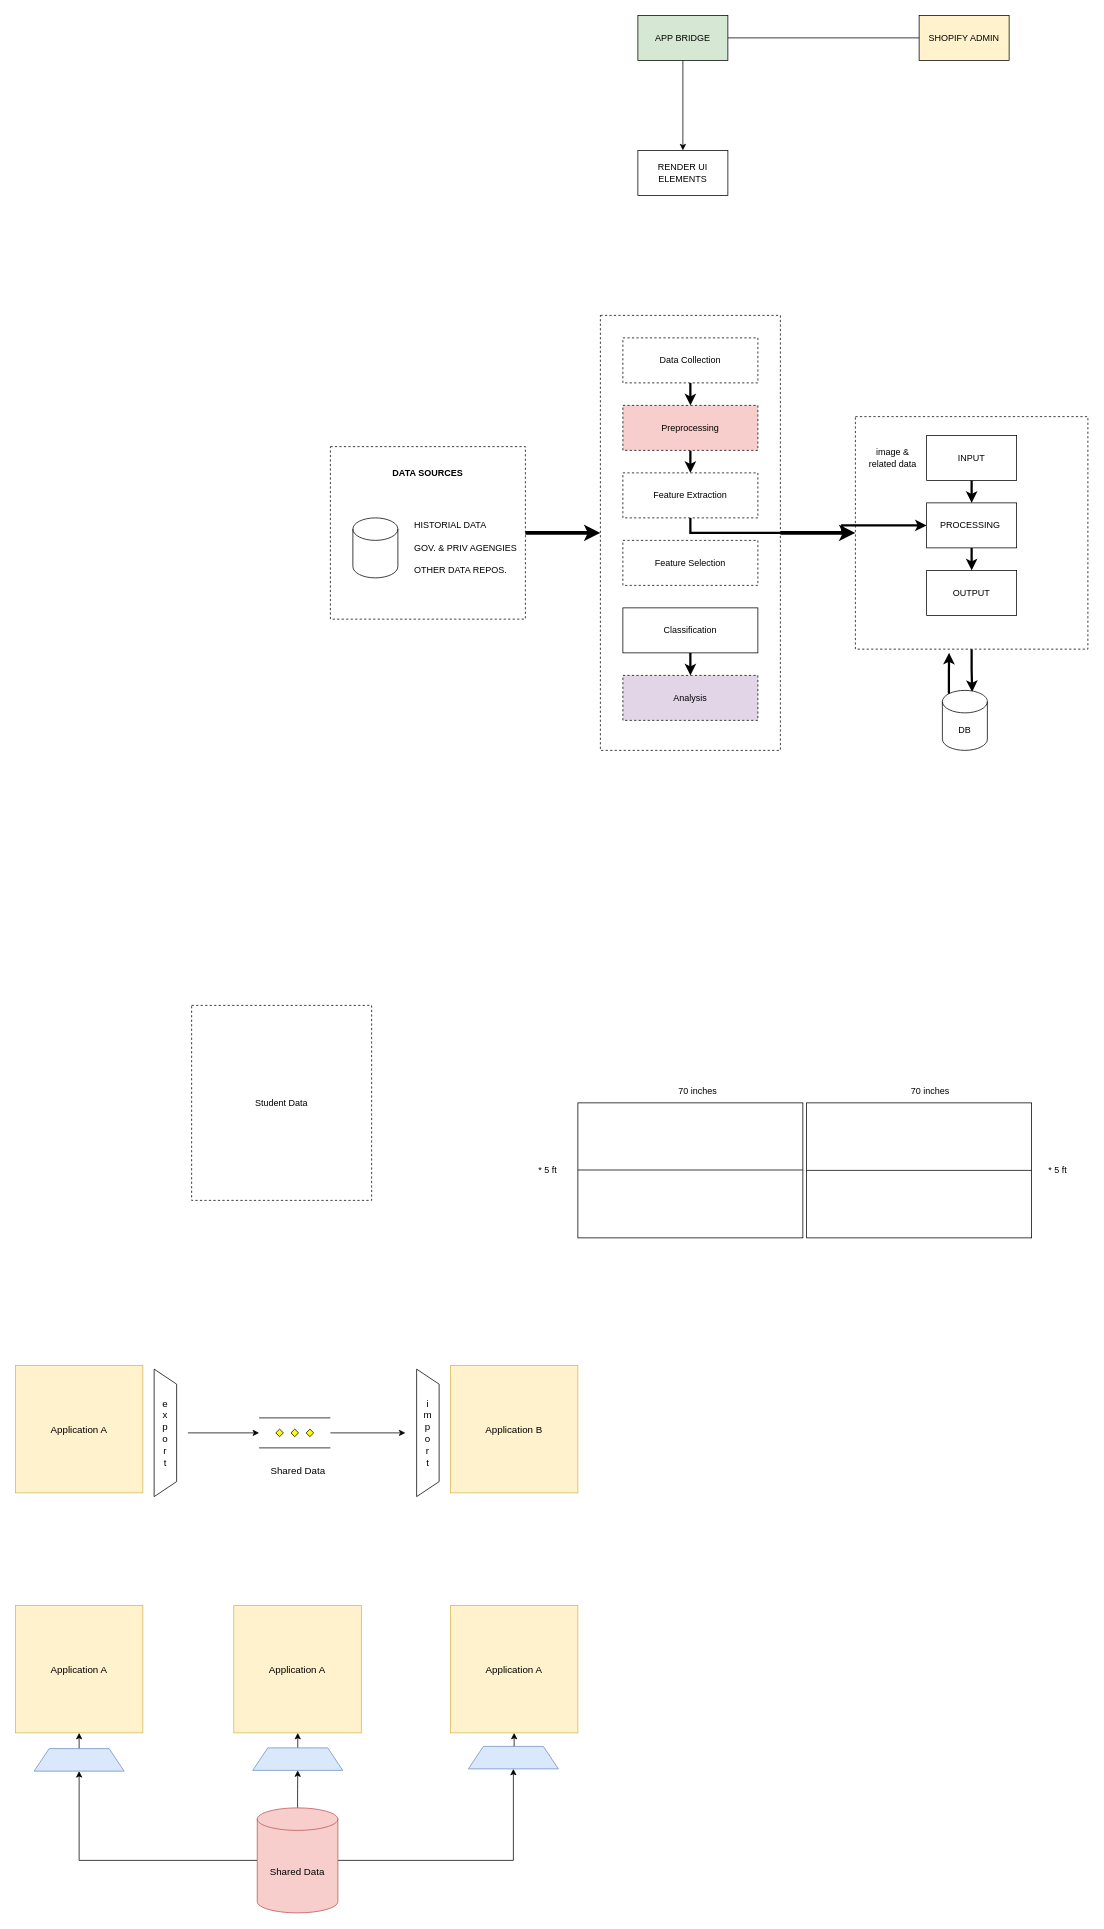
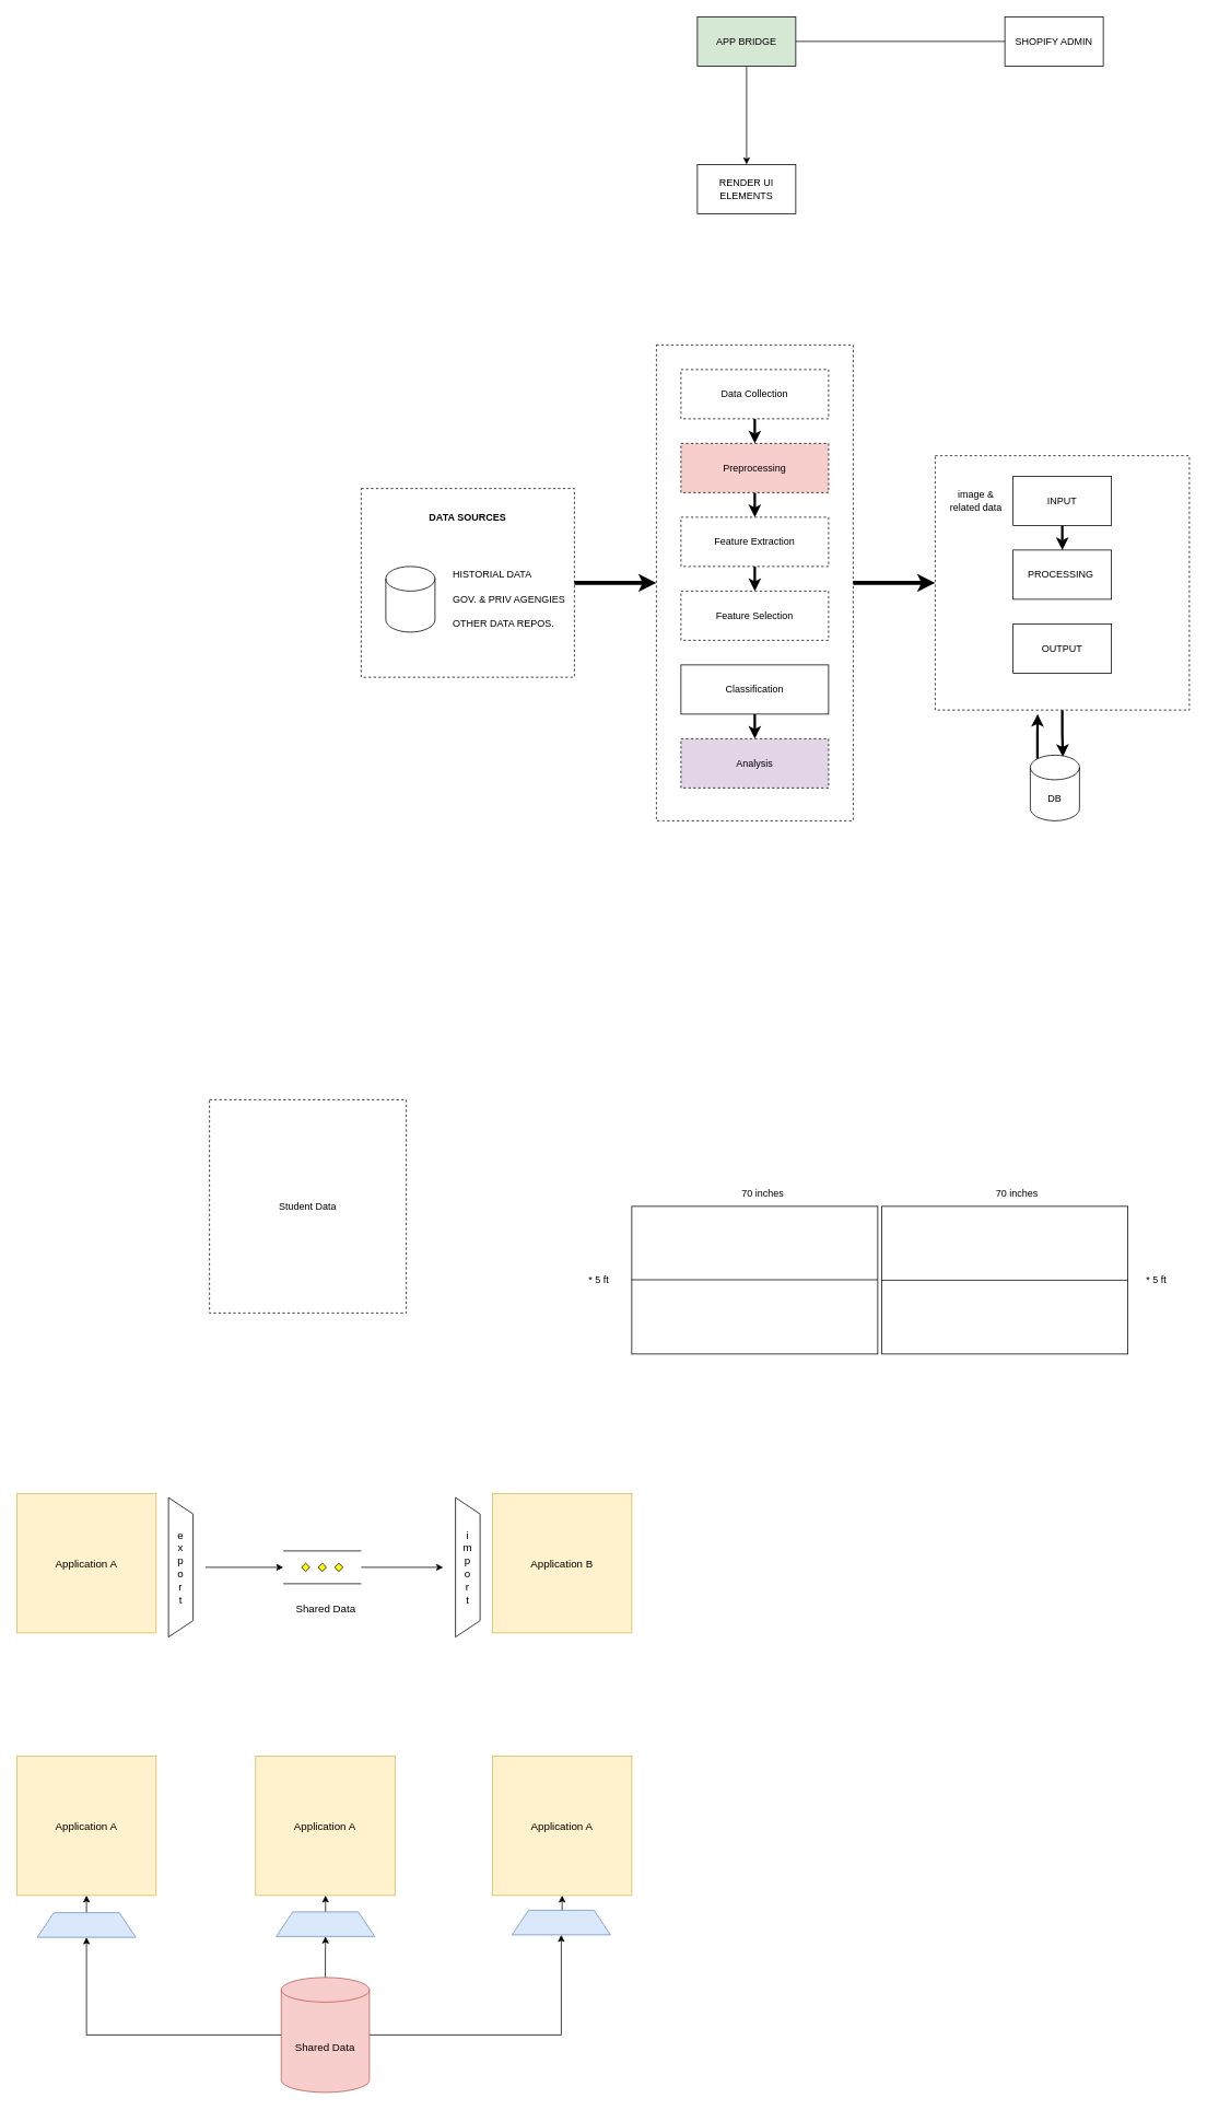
- <mxCell id="4" value="SHOPIFY ADMIN" style="rounded=0;whiteSpace=wrap;html=1;fillColor=#fff2cc;" parent="1" vertex="1"><mxGeometry x="1225" y="20" width="120" height="60" as="geometry" /></mxCell>
+ <mxCell id="4" value="SHOPIFY ADMIN" style="rounded=0;whiteSpace=wrap;html=1;" parent="1" vertex="1"><mxGeometry x="1225" y="20" width="120" height="60" as="geometry" /></mxCell>
- <mxCell id="15" style="edgeStyle=orthogonalEdgeStyle;rounded=0;orthogonalLoop=1;jettySize=auto;html=1;exitX=0.5;exitY=1;exitDx=0;exitDy=0;strokeWidth=3;" parent="1" source="16" target="34" edge="1"><mxGeometry relative="1" as="geometry" /></mxCell>
+ <mxCell id="15" style="edgeStyle=orthogonalEdgeStyle;rounded=0;orthogonalLoop=1;jettySize=auto;html=1;exitX=0.5;exitY=1;exitDx=0;exitDy=0;strokeWidth=3;" parent="1" source="16" target="17" edge="1"><mxGeometry relative="1" as="geometry" /></mxCell>
- <mxCell id="33" style="edgeStyle=orthogonalEdgeStyle;rounded=0;orthogonalLoop=1;jettySize=auto;html=1;entryX=0.5;entryY=0;entryDx=0;entryDy=0;strokeWidth=3;" parent="1" source="34" target="35" edge="1"><mxGeometry relative="1" as="geometry" /></mxCell>
